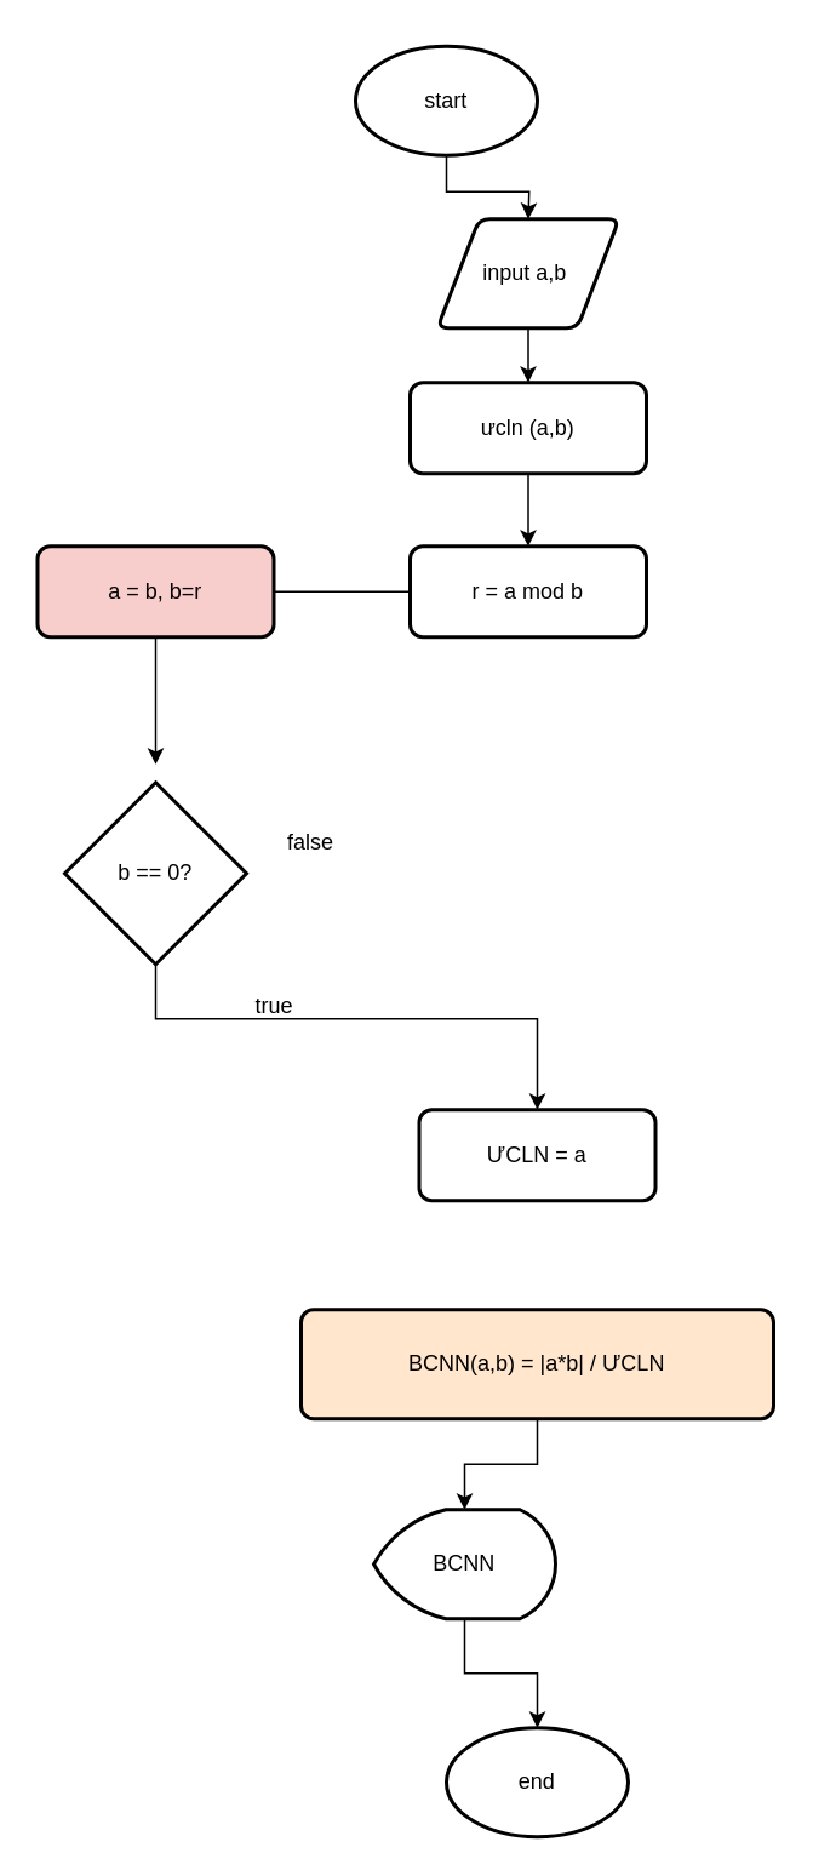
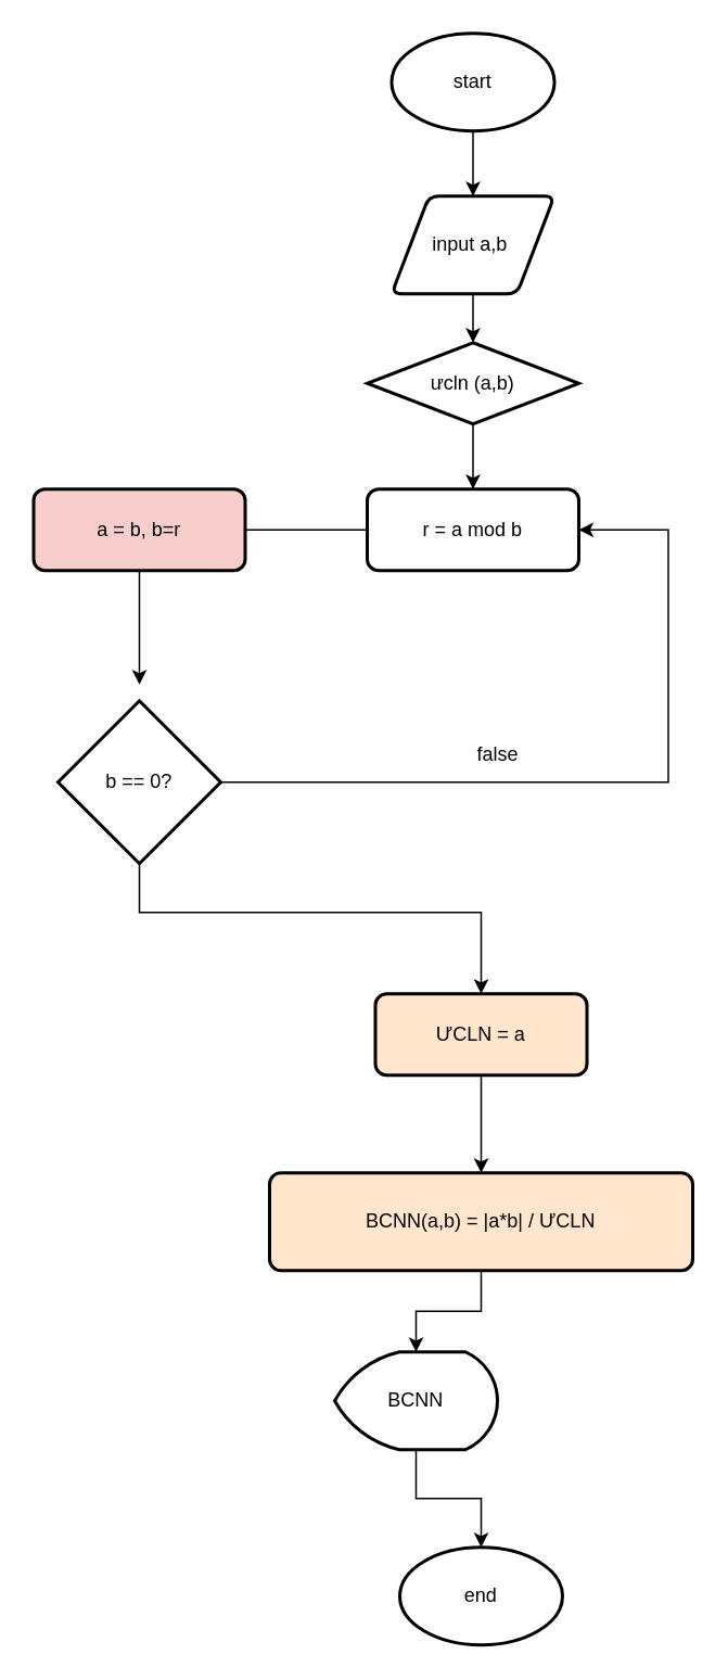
- <mxCell id="3" value="start" style="strokeWidth=2;html=1;shape=mxgraph.flowchart.start_1;whiteSpace=wrap;" vertex="1" parent="1"><mxGeometry x="195" y="25" width="100" height="60" as="geometry" /></mxCell>
+ <mxCell id="3" value="start" style="strokeWidth=2;html=1;shape=mxgraph.flowchart.start_1;whiteSpace=wrap;" vertex="1" parent="1"><mxGeometry x="240" y="20" width="100" height="60" as="geometry" /></mxCell>
- <mxCell id="7" value="ưcln (a,b)" style="rounded=1;whiteSpace=wrap;html=1;absoluteArcSize=1;arcSize=14;strokeWidth=2;" vertex="1" parent="1"><mxGeometry x="225" y="210" width="130" height="50" as="geometry" /></mxCell>
+ <mxCell id="7" value="ưcln (a,b)" style="rhombus;whiteSpace=wrap;html=1;absoluteArcSize=1;arcSize=14;strokeWidth=2;" vertex="1" parent="1"><mxGeometry x="225" y="210" width="130" height="50" as="geometry" /></mxCell>
- <mxCell id="15" value="false" style="text;html=1;align=center;verticalAlign=middle;resizable=0;points=[];autosize=1;strokeColor=none;fillColor=none;" vertex="1" parent="1"><mxGeometry x="145" y="448" width="50" height="30" as="geometry" /></mxCell>
+ <mxCell id="15" value="false" style="text;html=1;align=center;verticalAlign=middle;resizable=0;points=[];autosize=1;strokeColor=none;fillColor=none;" vertex="1" parent="1"><mxGeometry x="280" y="448" width="50" height="30" as="geometry" /></mxCell>
+ <mxCell id="12" style="edgeStyle=orthogonalEdgeStyle;rounded=0;orthogonalLoop=1;jettySize=auto;html=1;entryX=1;entryY=0.5;entryDx=0;entryDy=0;" edge="1" parent="1" source="14" target="9"><mxGeometry relative="1" as="geometry"><Array as="points"><mxPoint x="410" y="480" /><mxPoint x="410" y="325" /></Array></mxGeometry></mxCell>
- <mxCell id="16" value="true" style="text;html=1;align=center;verticalAlign=middle;resizable=0;points=[];autosize=1;strokeColor=none;fillColor=none;" vertex="1" parent="1"><mxGeometry x="130" y="538" width="40" height="30" as="geometry" /></mxCell>
- <mxCell id="18" value="ƯCLN = a" style="rounded=1;whiteSpace=wrap;html=1;absoluteArcSize=1;arcSize=14;strokeWidth=2;" vertex="1" parent="1"><mxGeometry x="230" y="610" width="130" height="50" as="geometry" /></mxCell>
+ <mxCell id="18" value="ƯCLN = a" style="rounded=1;whiteSpace=wrap;html=1;absoluteArcSize=1;arcSize=14;strokeWidth=2;fillColor=#ffe6cc;" vertex="1" parent="1"><mxGeometry x="230" y="610" width="130" height="50" as="geometry" /></mxCell>
+ <mxCell id="17" style="edgeStyle=orthogonalEdgeStyle;rounded=0;orthogonalLoop=1;jettySize=auto;html=1;entryX=0.5;entryY=0;entryDx=0;entryDy=0;" edge="1" parent="1" source="18" target="20"><mxGeometry relative="1" as="geometry"><mxPoint x="295" y="710" as="targetPoint" /></mxGeometry></mxCell>
